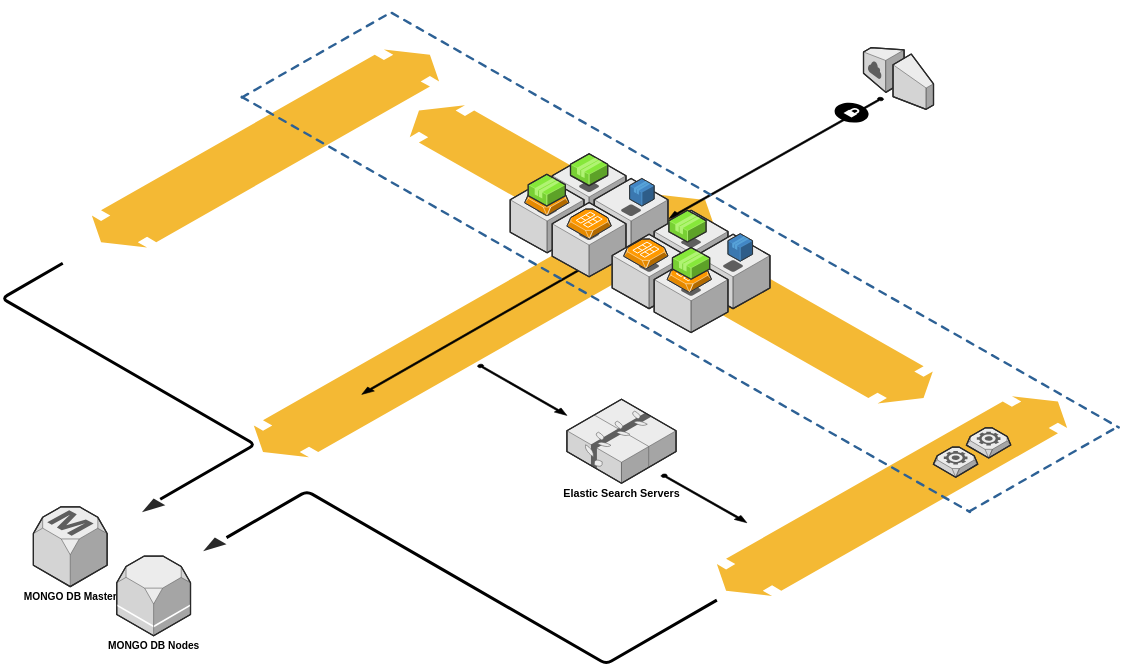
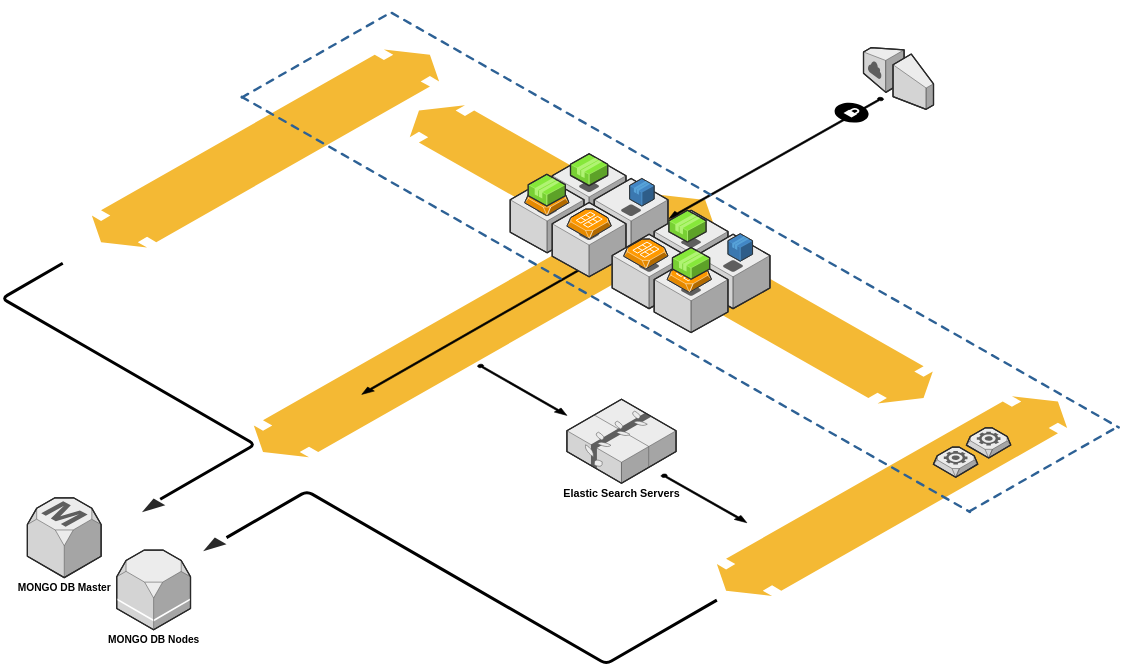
- <mxCell id="19" value="MONGO DB Master&lt;br style=&quot;font-size: 17px;&quot;&gt;&lt;br style=&quot;font-size: 17px;&quot;&gt;" style="verticalLabelPosition=bottom;html=1;verticalAlign=top;strokeWidth=1;align=center;outlineConnect=0;dashed=0;outlineConnect=0;shape=mxgraph.aws3d.rdsMaster;fillColor=#ECECEC;strokeColor=#5E5E5E;aspect=fixed;shadow=0;fontStyle=1;labelPosition=center;fontSize=17;" vertex="1" parent="1"><mxGeometry x="20.5" y="844.5" width="123" height="133" as="geometry" /></mxCell>
+ <mxCell id="19" value="MONGO DB Master&lt;br style=&quot;font-size: 17px;&quot;&gt;&lt;br style=&quot;font-size: 17px;&quot;&gt;" style="verticalLabelPosition=bottom;html=1;verticalAlign=top;strokeWidth=1;align=center;outlineConnect=0;dashed=0;outlineConnect=0;shape=mxgraph.aws3d.rdsMaster;fillColor=#ECECEC;strokeColor=#5E5E5E;aspect=fixed;shadow=0;fontStyle=1;labelPosition=center;fontSize=17;" vertex="1" parent="1"><mxGeometry x="10.5" y="829.5" width="123" height="133" as="geometry" /></mxCell>
- <mxCell id="20" value="MONGO DB Nodes" style="verticalLabelPosition=bottom;html=1;verticalAlign=top;strokeWidth=1;align=center;outlineConnect=0;dashed=0;outlineConnect=0;shape=mxgraph.aws3d.rds;fillColor=#ECECEC;strokeColor=#5E5E5E;aspect=fixed;shadow=0;fontStyle=1;fontSize=17;" vertex="1" parent="1"><mxGeometry x="159.5" y="926.5" width="123" height="133" as="geometry" /></mxCell>
+ <mxCell id="20" value="MONGO DB Nodes" style="verticalLabelPosition=bottom;html=1;verticalAlign=top;strokeWidth=1;align=center;outlineConnect=0;dashed=0;outlineConnect=0;shape=mxgraph.aws3d.rds;fillColor=#ECECEC;strokeColor=#5E5E5E;aspect=fixed;shadow=0;fontStyle=1;fontSize=17;" vertex="1" parent="1"><mxGeometry x="159.5" y="916.5" width="123" height="133" as="geometry" /></mxCell>
